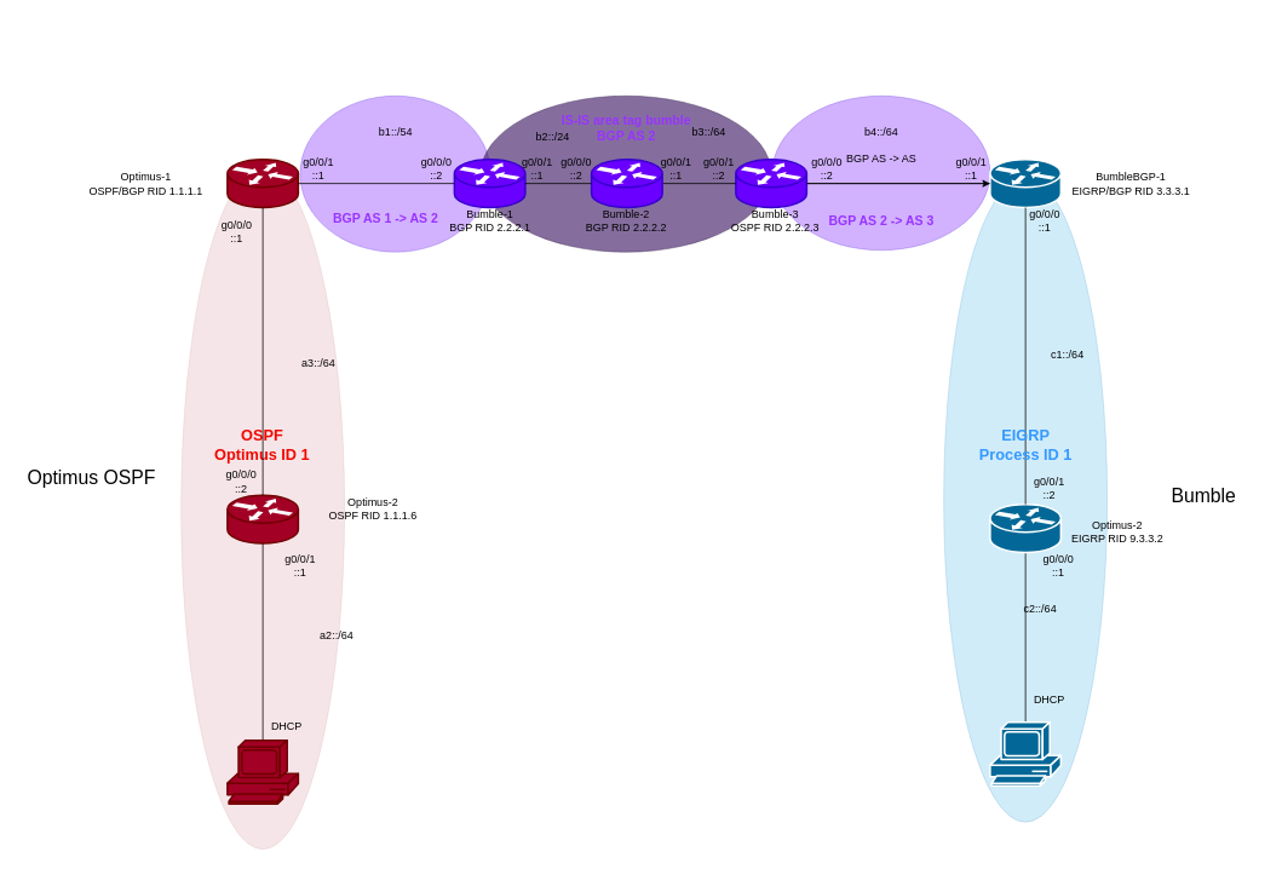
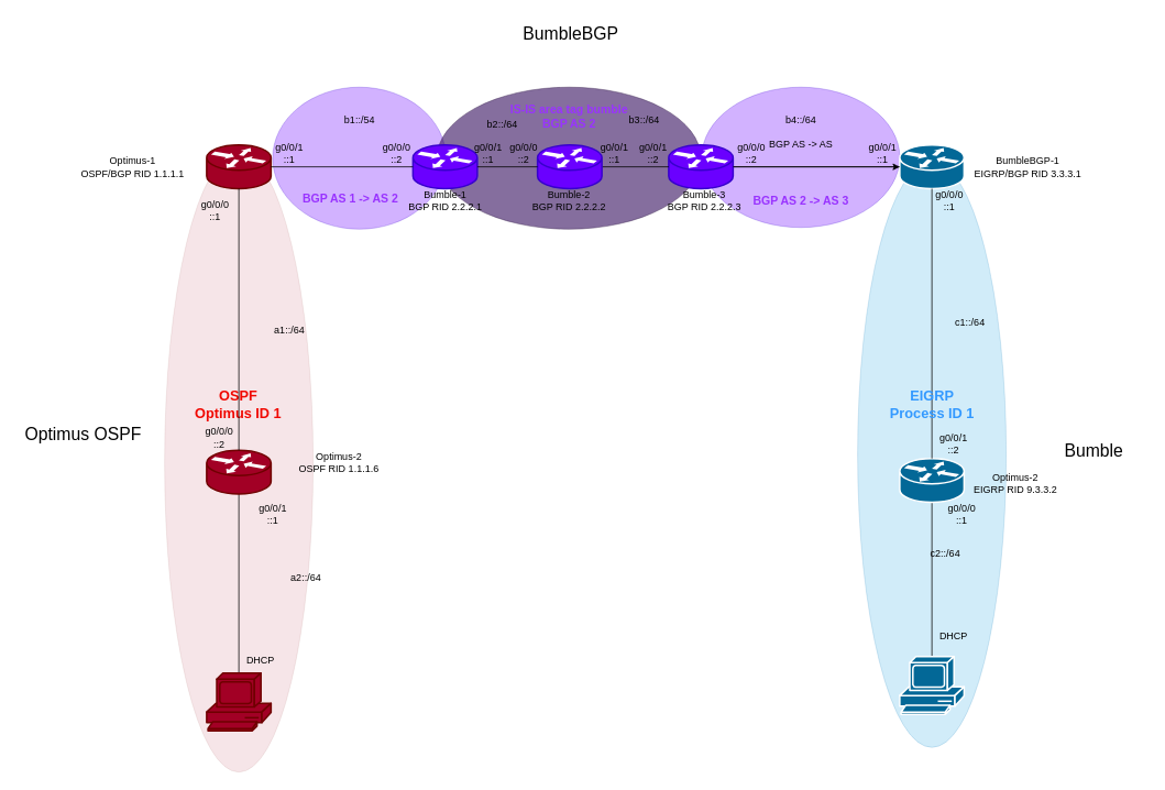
+ <mxCell id="28" value="&lt;font style=&quot;font-size: 21px;&quot;&gt;BumbleBGP&lt;/font&gt;" style="text;html=1;align=center;verticalAlign=middle;resizable=0;points=[];autosize=1;strokeColor=none;fillColor=none;" parent="1" vertex="1"><mxGeometry x="621" y="20" width="140" height="40" as="geometry" /></mxCell>
- <mxCell id="41" value="b2::/24" style="text;html=1;align=center;verticalAlign=middle;resizable=0;points=[];autosize=1;strokeColor=none;fillColor=none;" parent="1" vertex="1"><mxGeometry x="578" y="135" width="60" height="30" as="geometry" /></mxCell>
+ <mxCell id="41" value="b2::/64" style="text;html=1;align=center;verticalAlign=middle;resizable=0;points=[];autosize=1;strokeColor=none;fillColor=none;" parent="1" vertex="1"><mxGeometry x="578" y="135" width="60" height="30" as="geometry" /></mxCell>
- <mxCell id="35" value="Bumble-3&lt;div&gt;OSPF RID 2.2.2.3&lt;/div&gt;" style="text;html=1;align=center;verticalAlign=middle;resizable=0;points=[];autosize=1;strokeColor=none;fillColor=none;" parent="1" vertex="1"><mxGeometry x="798" y="223" width="110" height="40" as="geometry" /></mxCell>
+ <mxCell id="35" value="Bumble-3&lt;div&gt;BGP RID 2.2.2.3&lt;/div&gt;" style="text;html=1;align=center;verticalAlign=middle;resizable=0;points=[];autosize=1;strokeColor=none;fillColor=none;" parent="1" vertex="1"><mxGeometry x="798" y="223" width="110" height="40" as="geometry" /></mxCell>
- <mxCell id="38" value="a3::/64" style="text;html=1;align=center;verticalAlign=middle;resizable=0;points=[];autosize=1;strokeColor=none;fillColor=none;" parent="1" vertex="1"><mxGeometry x="320" y="385" width="60" height="30" as="geometry" /></mxCell>
+ <mxCell id="38" value="a1::/64" style="text;html=1;align=center;verticalAlign=middle;resizable=0;points=[];autosize=1;strokeColor=none;fillColor=none;" parent="1" vertex="1"><mxGeometry x="320" y="385" width="60" height="30" as="geometry" /></mxCell>
